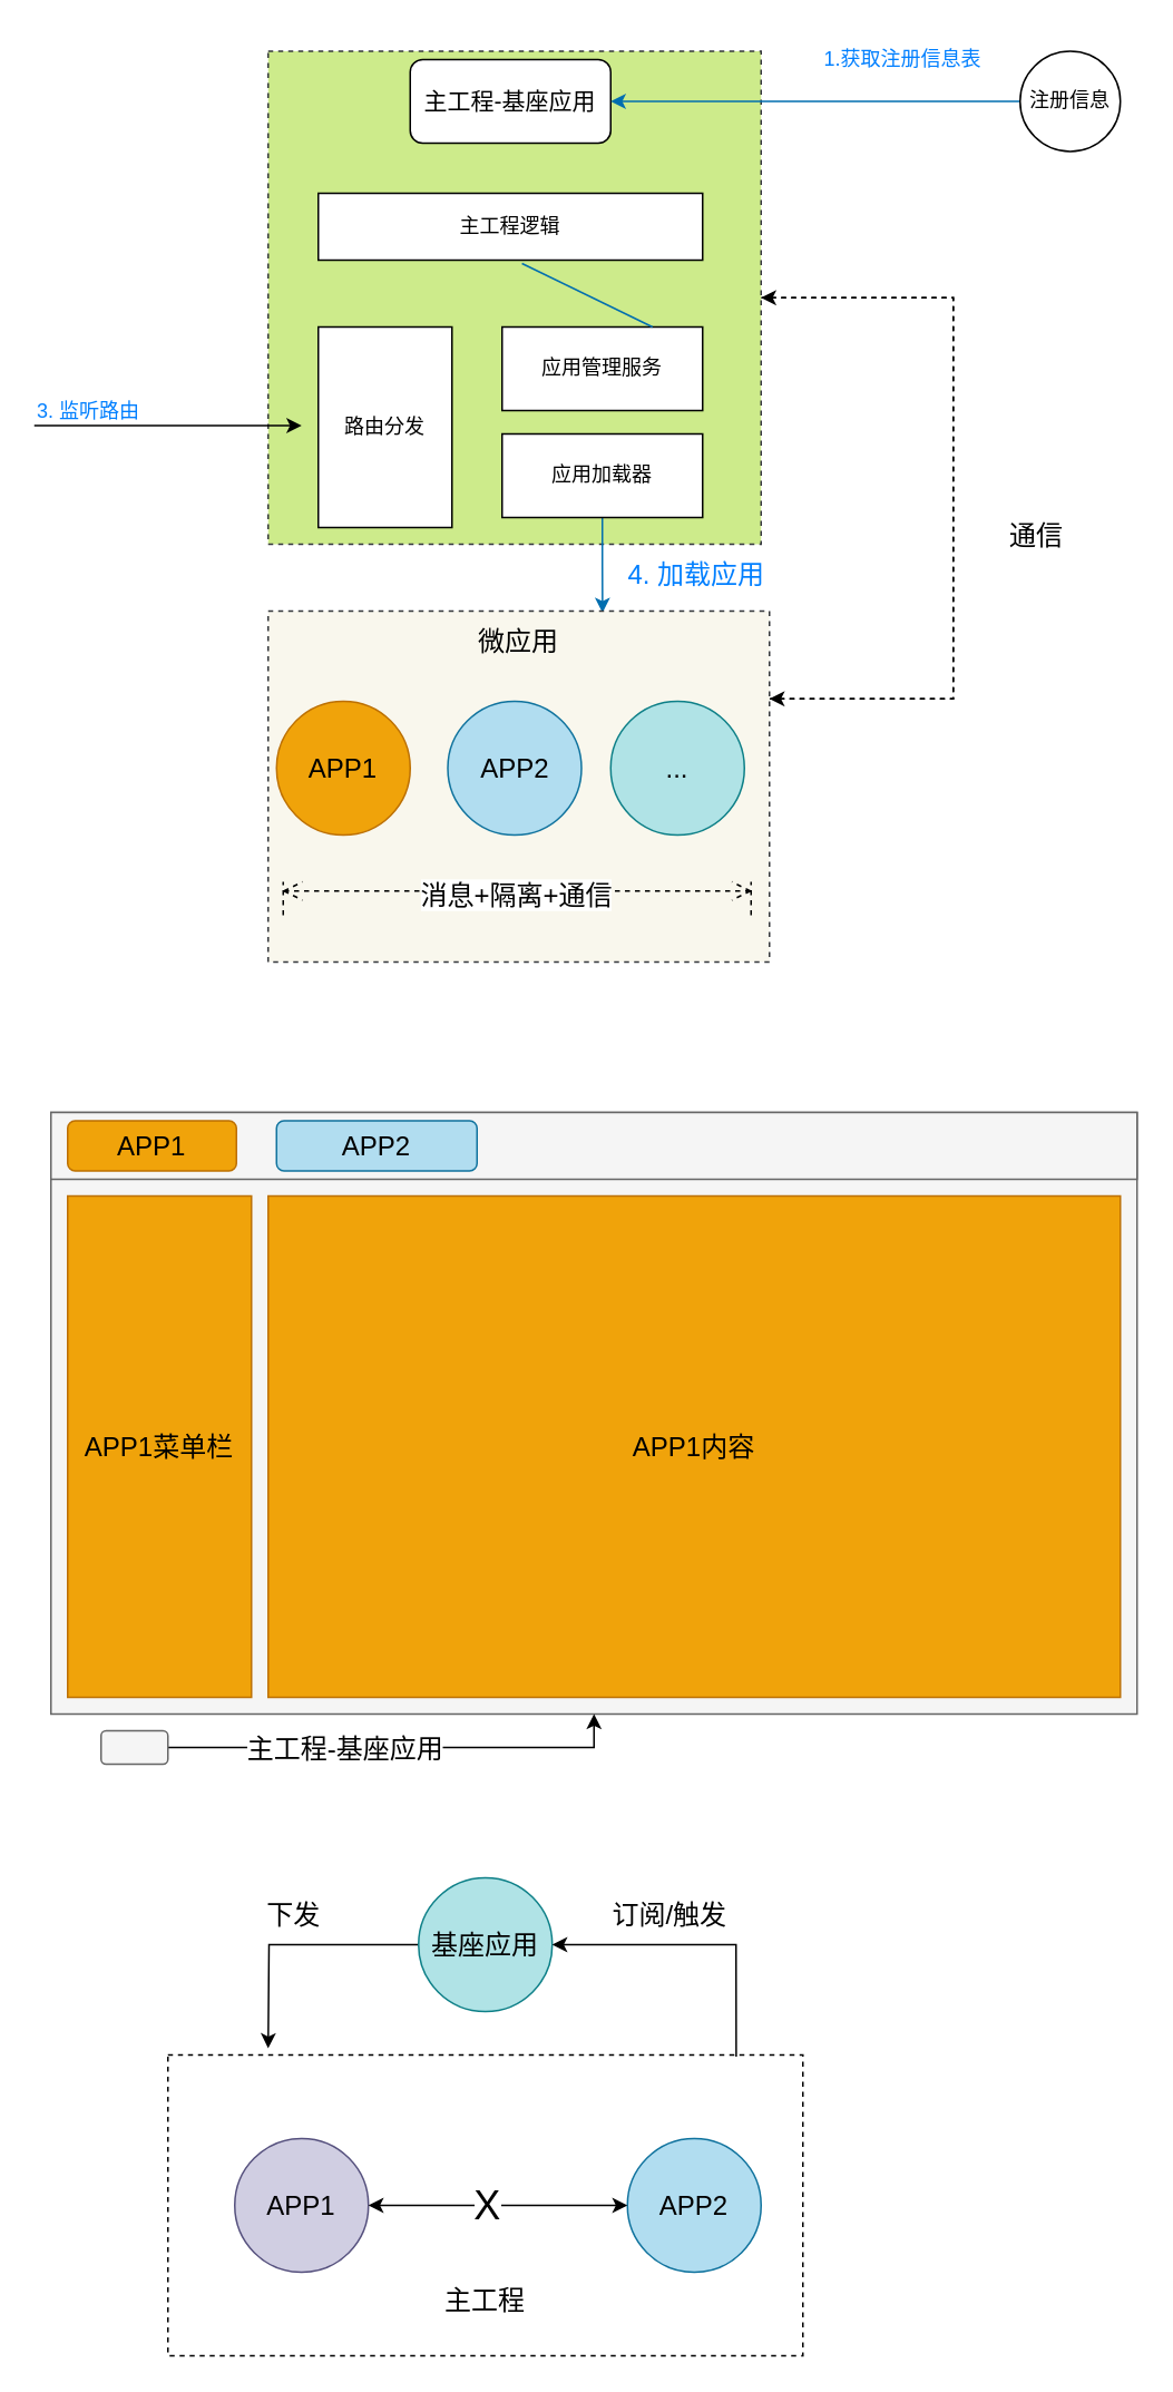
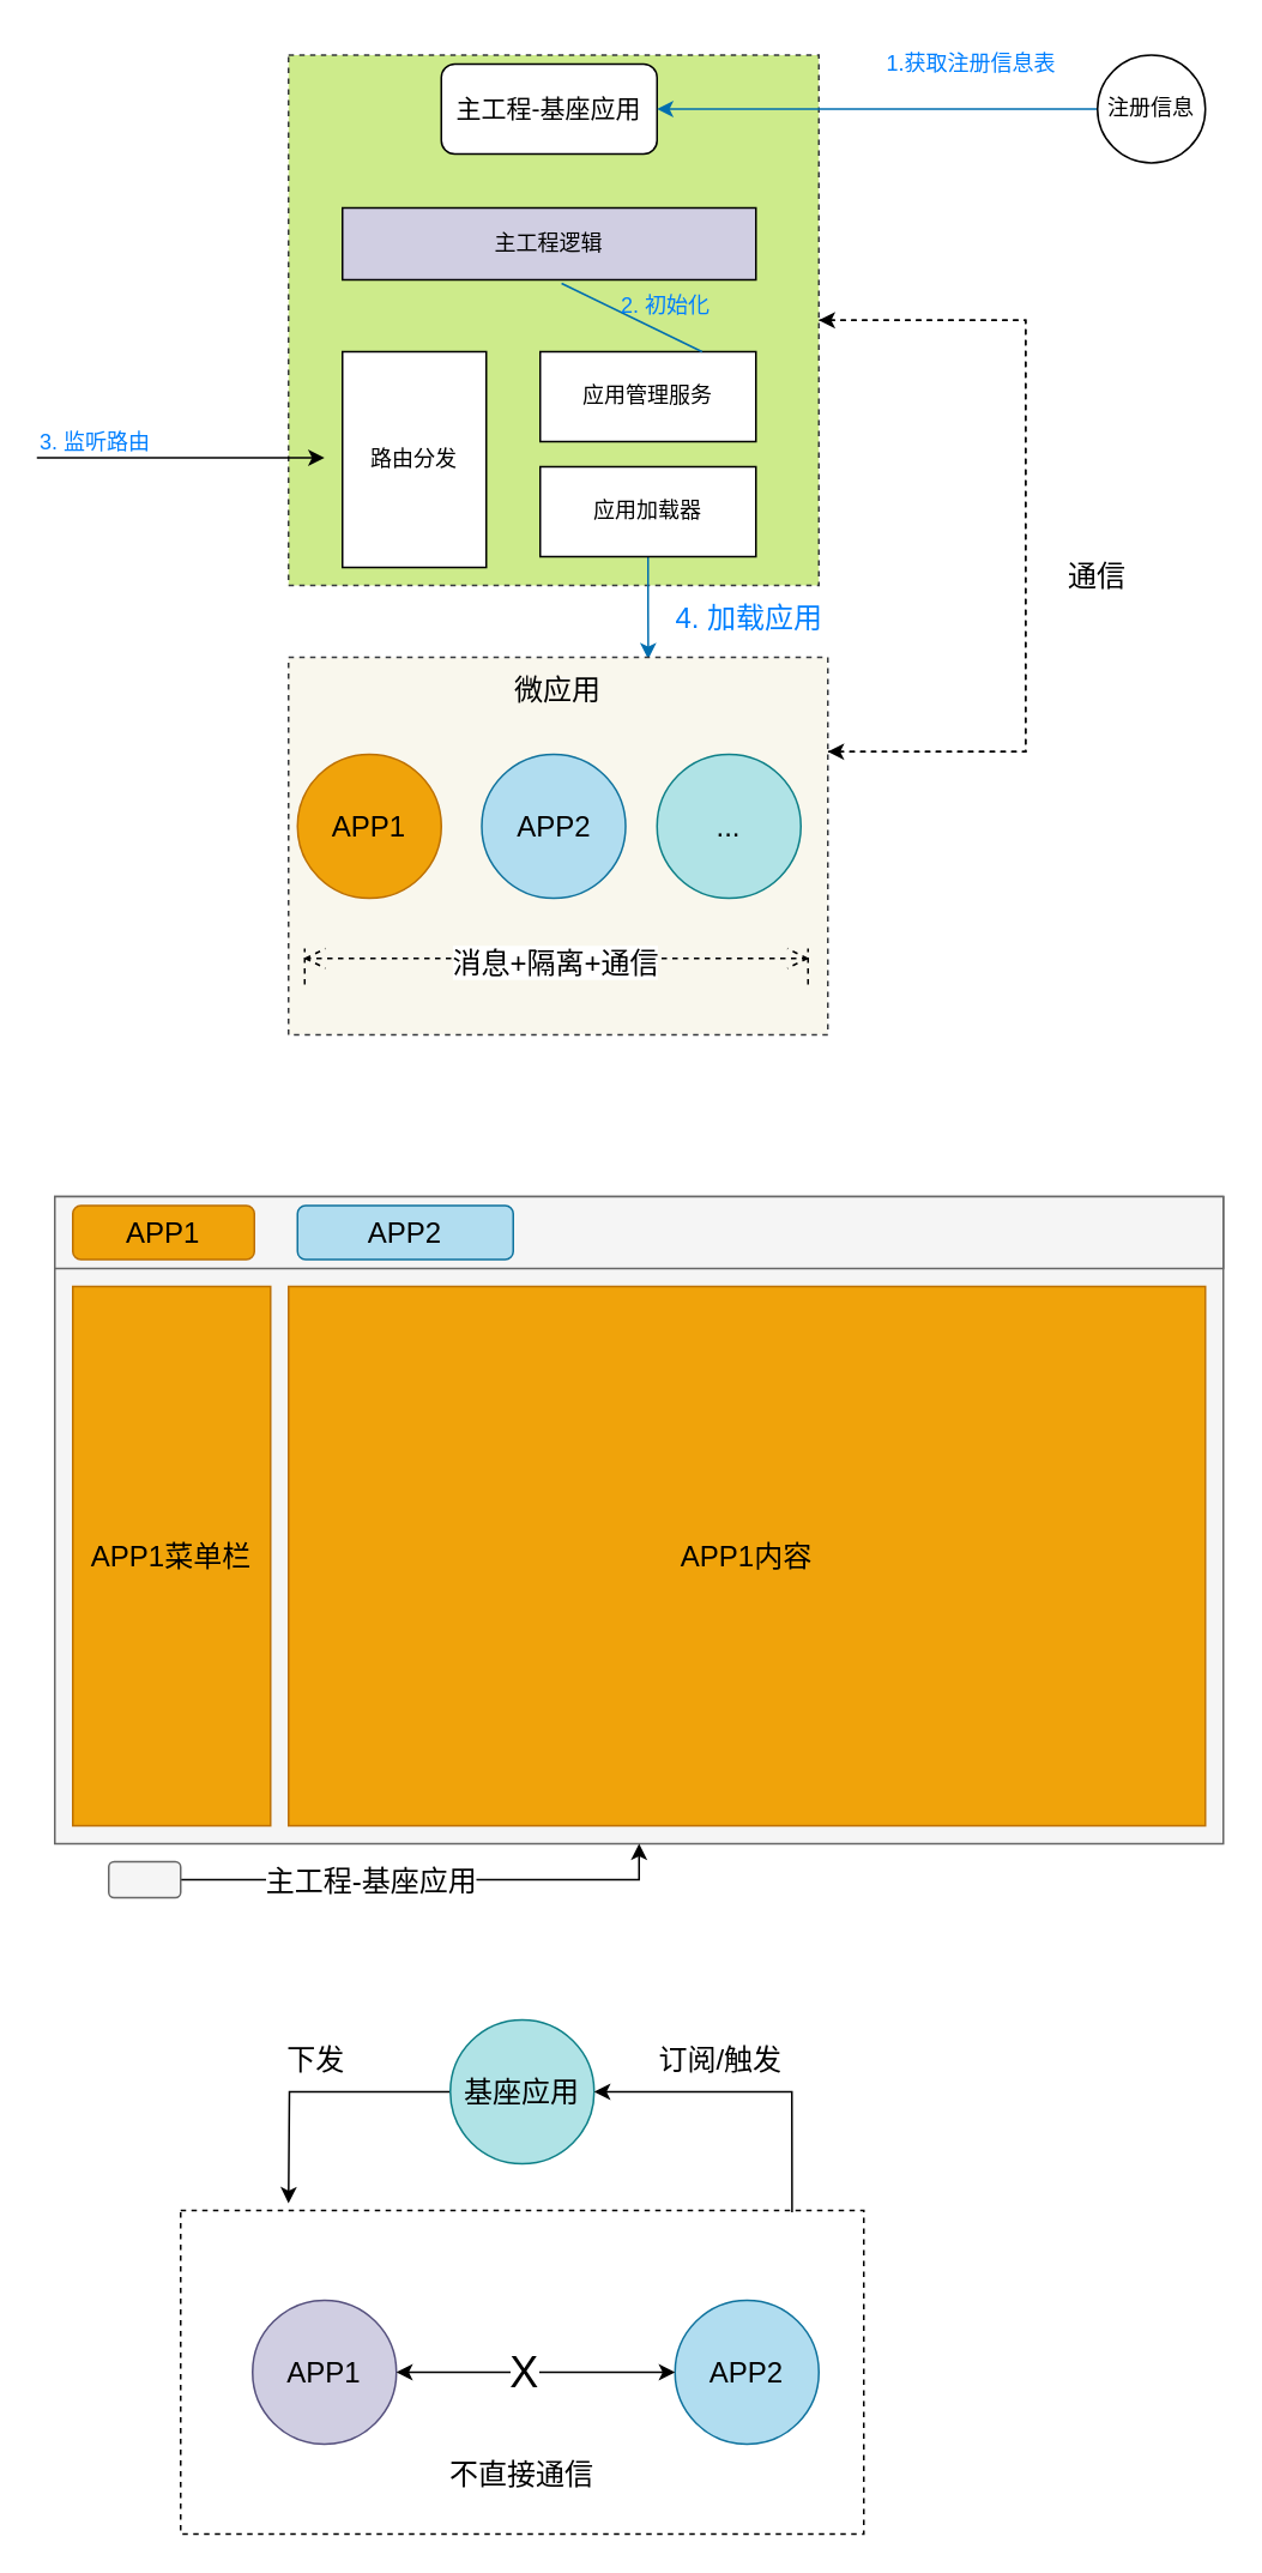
- <mxCell id="5" value="主工程逻辑" style="rounded=0;whiteSpace=wrap;html=1;" parent="1" vertex="1"><mxGeometry x="190" y="115" width="230" height="40" as="geometry" /></mxCell>
+ <mxCell id="5" value="主工程逻辑" style="rounded=0;whiteSpace=wrap;html=1;fillColor=#d0cee2;" parent="1" vertex="1"><mxGeometry x="190" y="115" width="230" height="40" as="geometry" /></mxCell>
+ <mxCell id="11" value="&lt;font color=&quot;#007fff&quot;&gt;2. 初始化&lt;/font&gt;" style="text;html=1;strokeColor=none;fillColor=none;align=center;verticalAlign=middle;whiteSpace=wrap;rounded=0;" parent="1" vertex="1"><mxGeometry x="340" y="155" width="60" height="30" as="geometry" /></mxCell>
- <mxCell id="24" value="通信" style="text;html=1;strokeColor=none;fillColor=none;align=center;verticalAlign=middle;whiteSpace=wrap;rounded=0;dashed=1;fontSize=16;fontColor=#000000;" parent="1" vertex="1"><mxGeometry x="590" y="305" width="60" height="30" as="geometry" /></mxCell>
+ <mxCell id="24" value="通信" style="text;html=1;strokeColor=none;fillColor=none;align=center;verticalAlign=middle;whiteSpace=wrap;rounded=0;dashed=1;fontSize=16;fontColor=#000000;" parent="1" vertex="1"><mxGeometry x="580" y="305" width="60" height="30" as="geometry" /></mxCell>
- <mxCell id="42" value="&lt;span style=&quot;font-size: 16px;&quot;&gt;主工程&lt;/span&gt;" style="text;html=1;strokeColor=none;fillColor=none;align=center;verticalAlign=middle;whiteSpace=wrap;rounded=0;dashed=1;fontSize=24;fontColor=#000000;" parent="1" vertex="1"><mxGeometry x="230" y="1359" width="120" height="30" as="geometry" /></mxCell>
+ <mxCell id="42" value="&lt;span style=&quot;font-size: 16px;&quot;&gt;不直接通信&lt;/span&gt;" style="text;html=1;strokeColor=none;fillColor=none;align=center;verticalAlign=middle;whiteSpace=wrap;rounded=0;dashed=1;fontSize=24;fontColor=#000000;" parent="1" vertex="1"><mxGeometry x="230" y="1359" width="120" height="30" as="geometry" /></mxCell>
